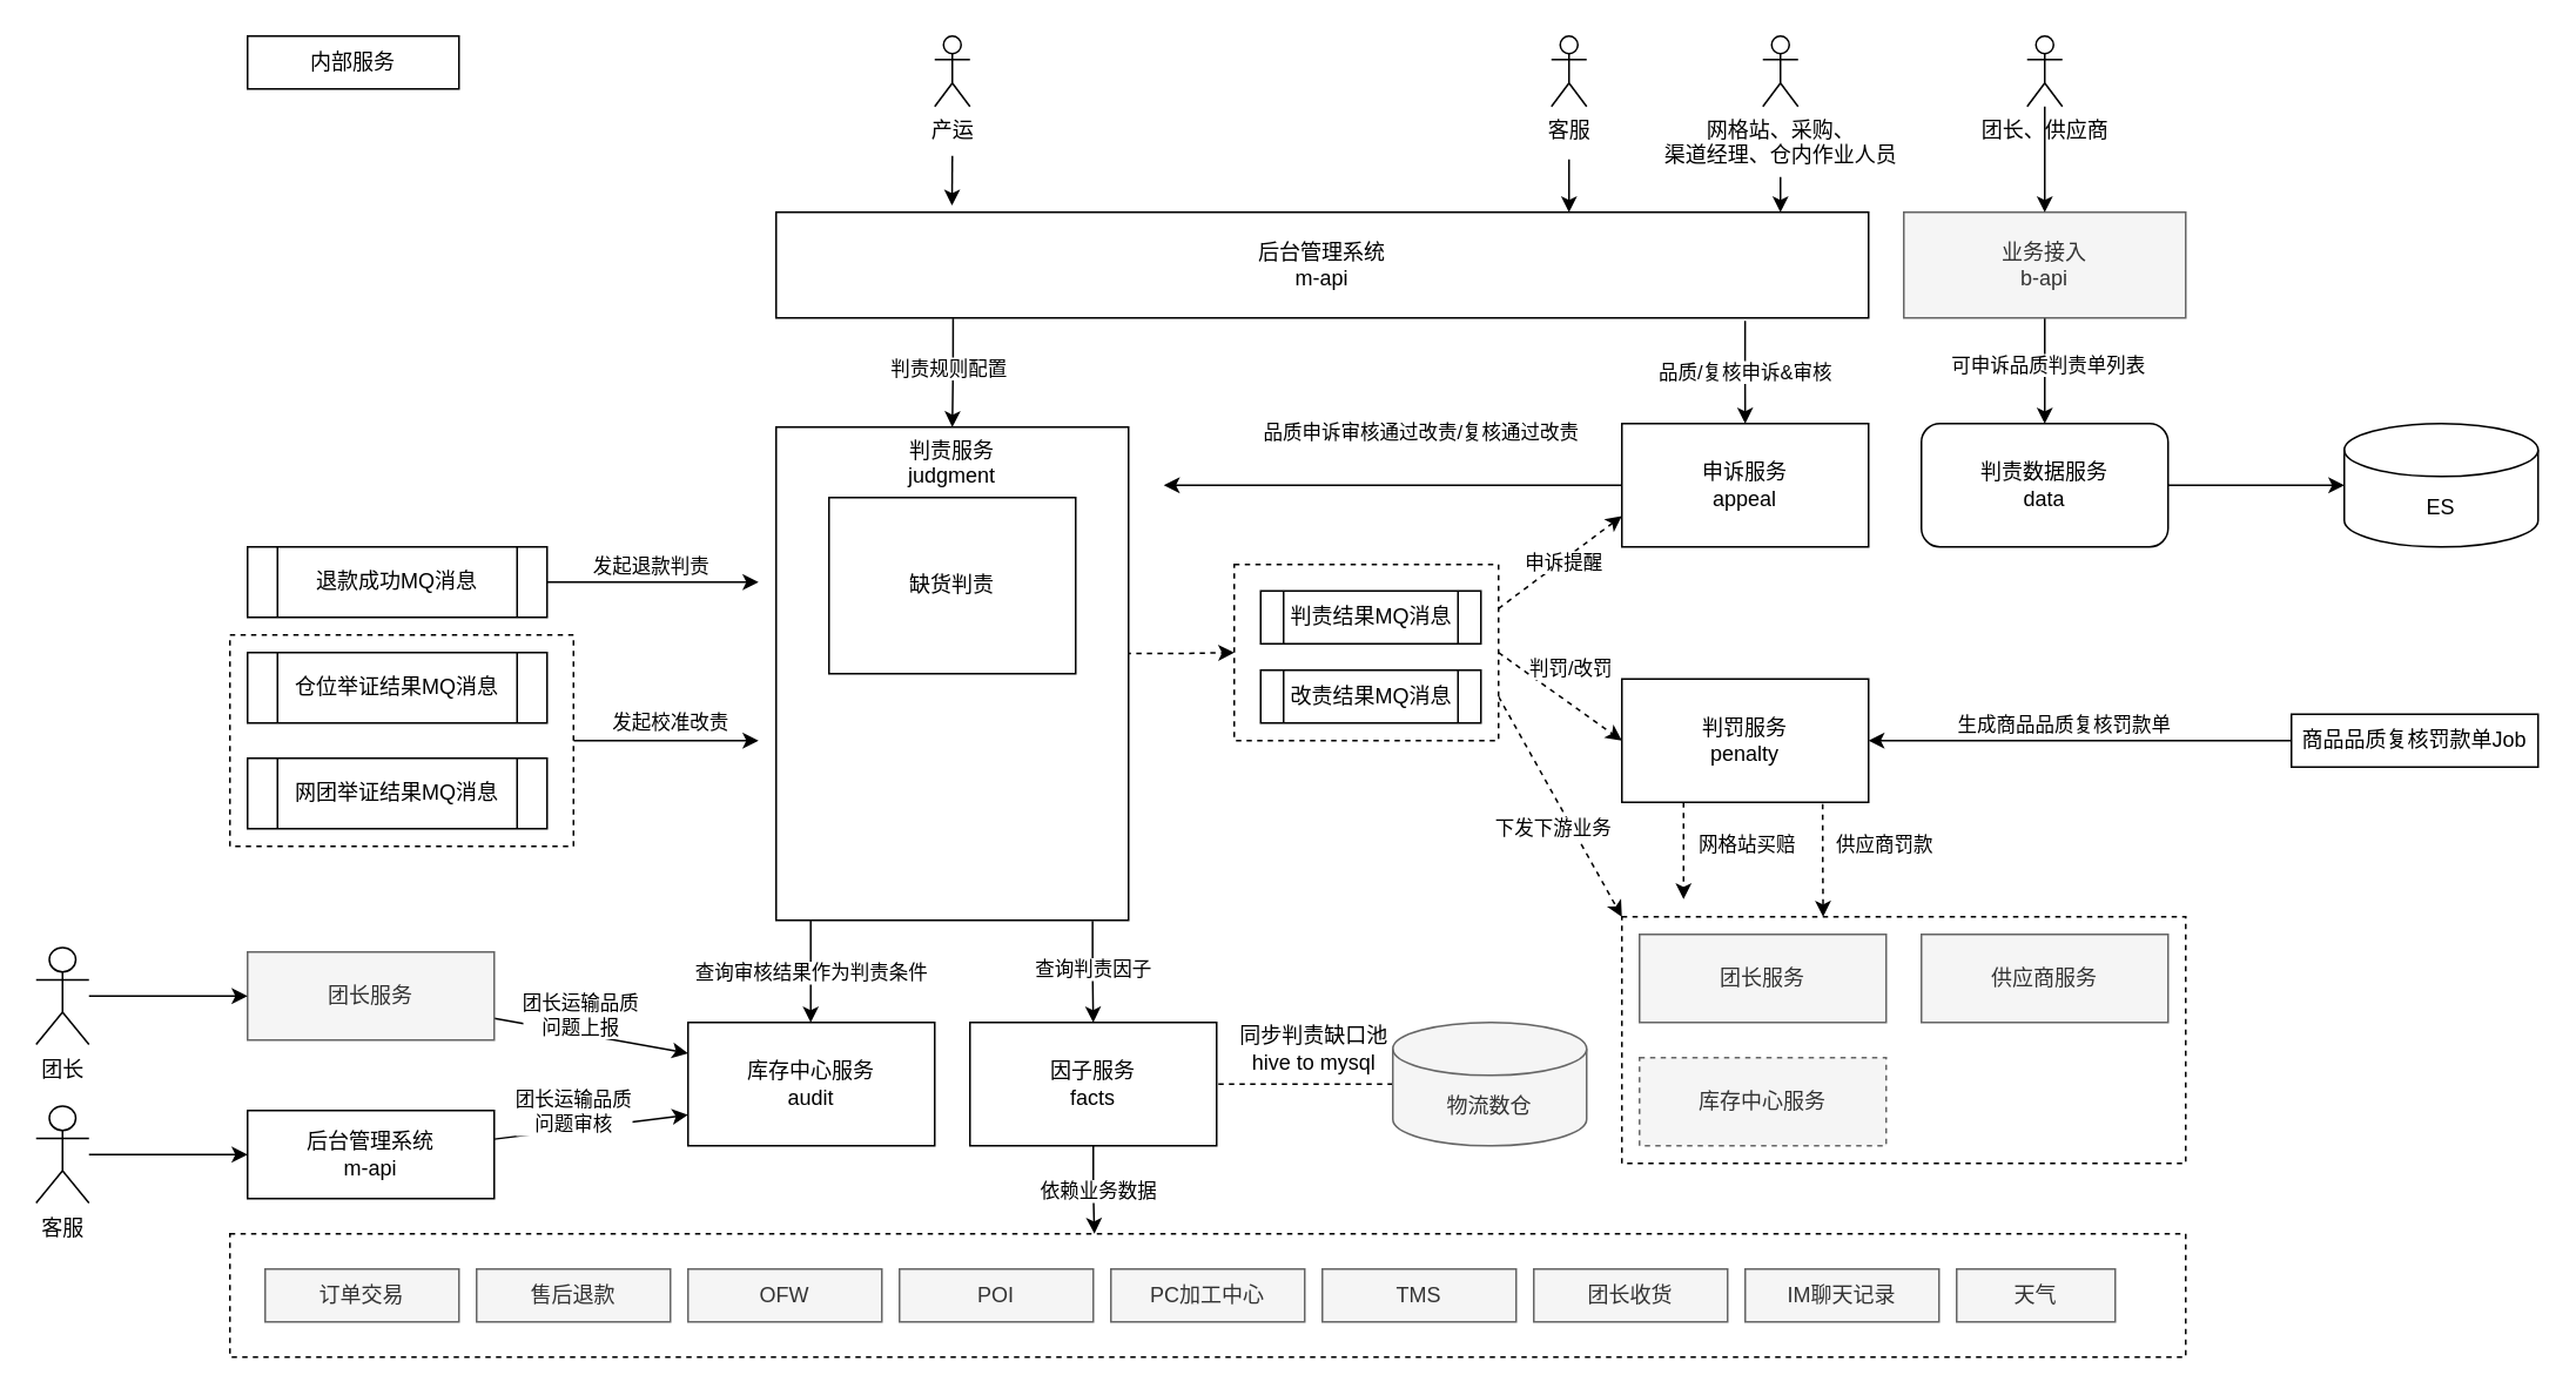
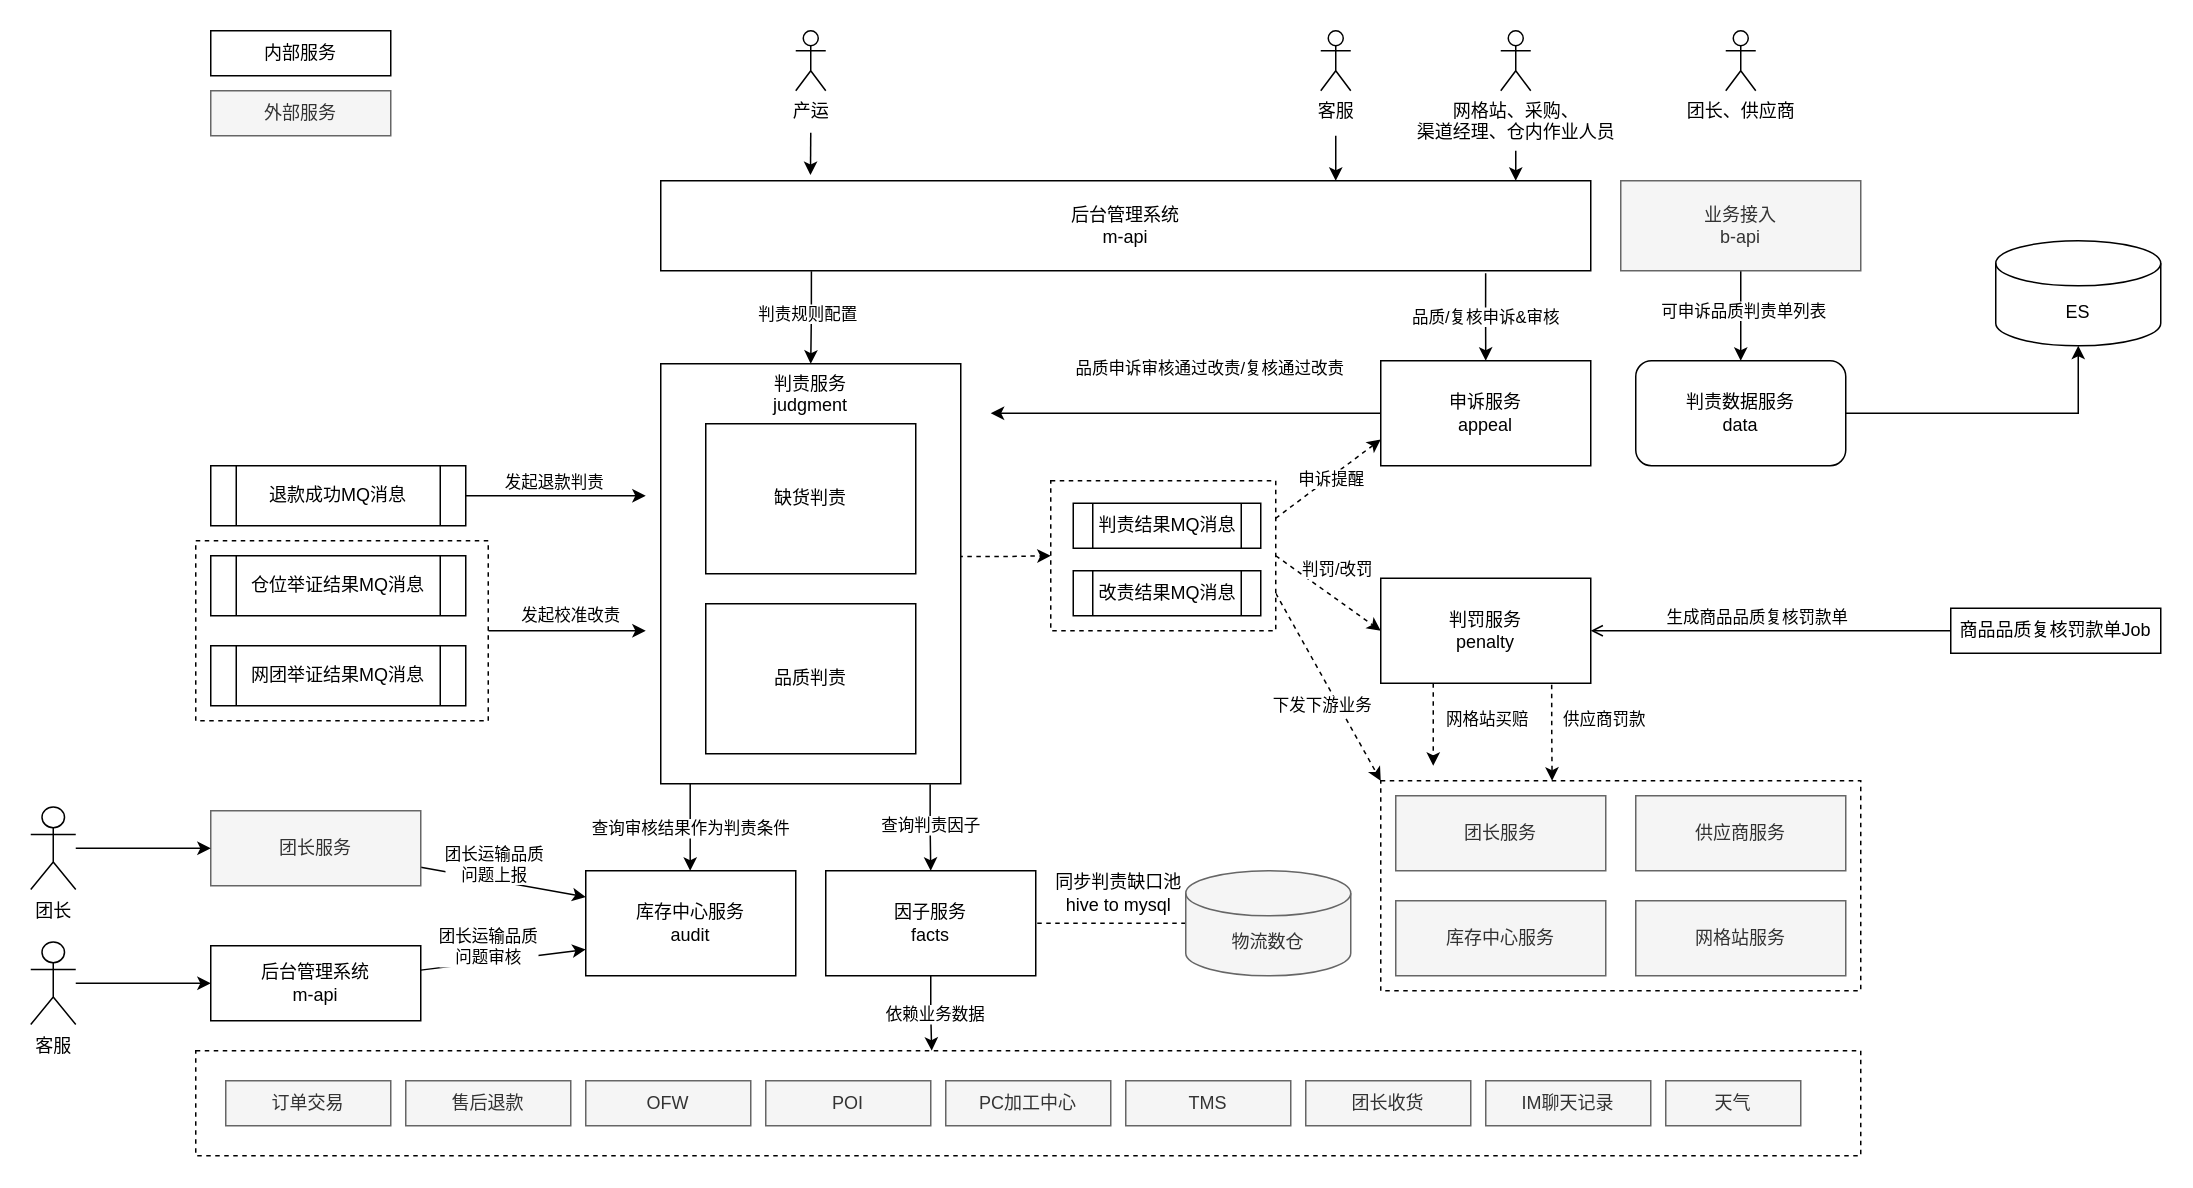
+ <mxCell id="85" value="外部服务" style="rounded=0;whiteSpace=wrap;html=1;fillColor=#f5f5f5;fontColor=#333333;strokeColor=#666666;" vertex="1" parent="1"><mxGeometry x="140" y="60" width="120" height="30" as="geometry" /></mxCell>
- <mxCell id="77" style="edgeStyle=orthogonalEdgeStyle;rounded=0;orthogonalLoop=1;jettySize=auto;html=1;entryX=0.5;entryY=0;entryDx=0;entryDy=0;" edge="1" parent="1" source="78" target="76"><mxGeometry relative="1" as="geometry" /></mxCell>
- <mxCell id="37" value="ES" style="shape=cylinder3;whiteSpace=wrap;html=1;boundedLbl=1;backgroundOutline=1;size=15;" vertex="1" parent="1"><mxGeometry x="1330" y="240" width="110" height="70" as="geometry" /></mxCell>
+ <mxCell id="37" value="ES" style="shape=cylinder3;whiteSpace=wrap;html=1;boundedLbl=1;backgroundOutline=1;size=15;" vertex="1" parent="1"><mxGeometry x="1330" y="160" width="110" height="70" as="geometry" /></mxCell>
- <mxCell id="43" style="edgeStyle=orthogonalEdgeStyle;rounded=0;orthogonalLoop=1;jettySize=auto;html=1;entryX=1;entryY=0.5;entryDx=0;entryDy=0;" edge="1" parent="1" source="45" target="36"><mxGeometry relative="1" as="geometry" /></mxCell>
+ <mxCell id="43" style="edgeStyle=orthogonalEdgeStyle;rounded=0;orthogonalLoop=1;jettySize=auto;html=1;entryX=1;entryY=0.5;entryDx=0;entryDy=0;endArrow=open;" edge="1" parent="1" source="45" target="36"><mxGeometry relative="1" as="geometry" /></mxCell>
+ <mxCell id="25" value="品质判责" style="rounded=0;whiteSpace=wrap;html=1;" vertex="1" parent="1"><mxGeometry x="470" y="402" width="140" height="100" as="geometry" /></mxCell>
- <mxCell id="41" value="库存中心服务" style="rounded=0;whiteSpace=wrap;html=1;fillColor=#f5f5f5;fontColor=#333333;strokeColor=#666666;dashed=1;" vertex="1" parent="1"><mxGeometry x="930" y="600" width="140" height="50" as="geometry" /></mxCell>
+ <mxCell id="41" value="库存中心服务" style="rounded=0;whiteSpace=wrap;html=1;fillColor=#f5f5f5;fontColor=#333333;strokeColor=#666666;" vertex="1" parent="1"><mxGeometry x="930" y="600" width="140" height="50" as="geometry" /></mxCell>
+ <mxCell id="42" value="网格站服务" style="rounded=0;whiteSpace=wrap;html=1;fillColor=#f5f5f5;fontColor=#333333;strokeColor=#666666;" vertex="1" parent="1"><mxGeometry x="1090" y="600" width="140" height="50" as="geometry" /></mxCell>
